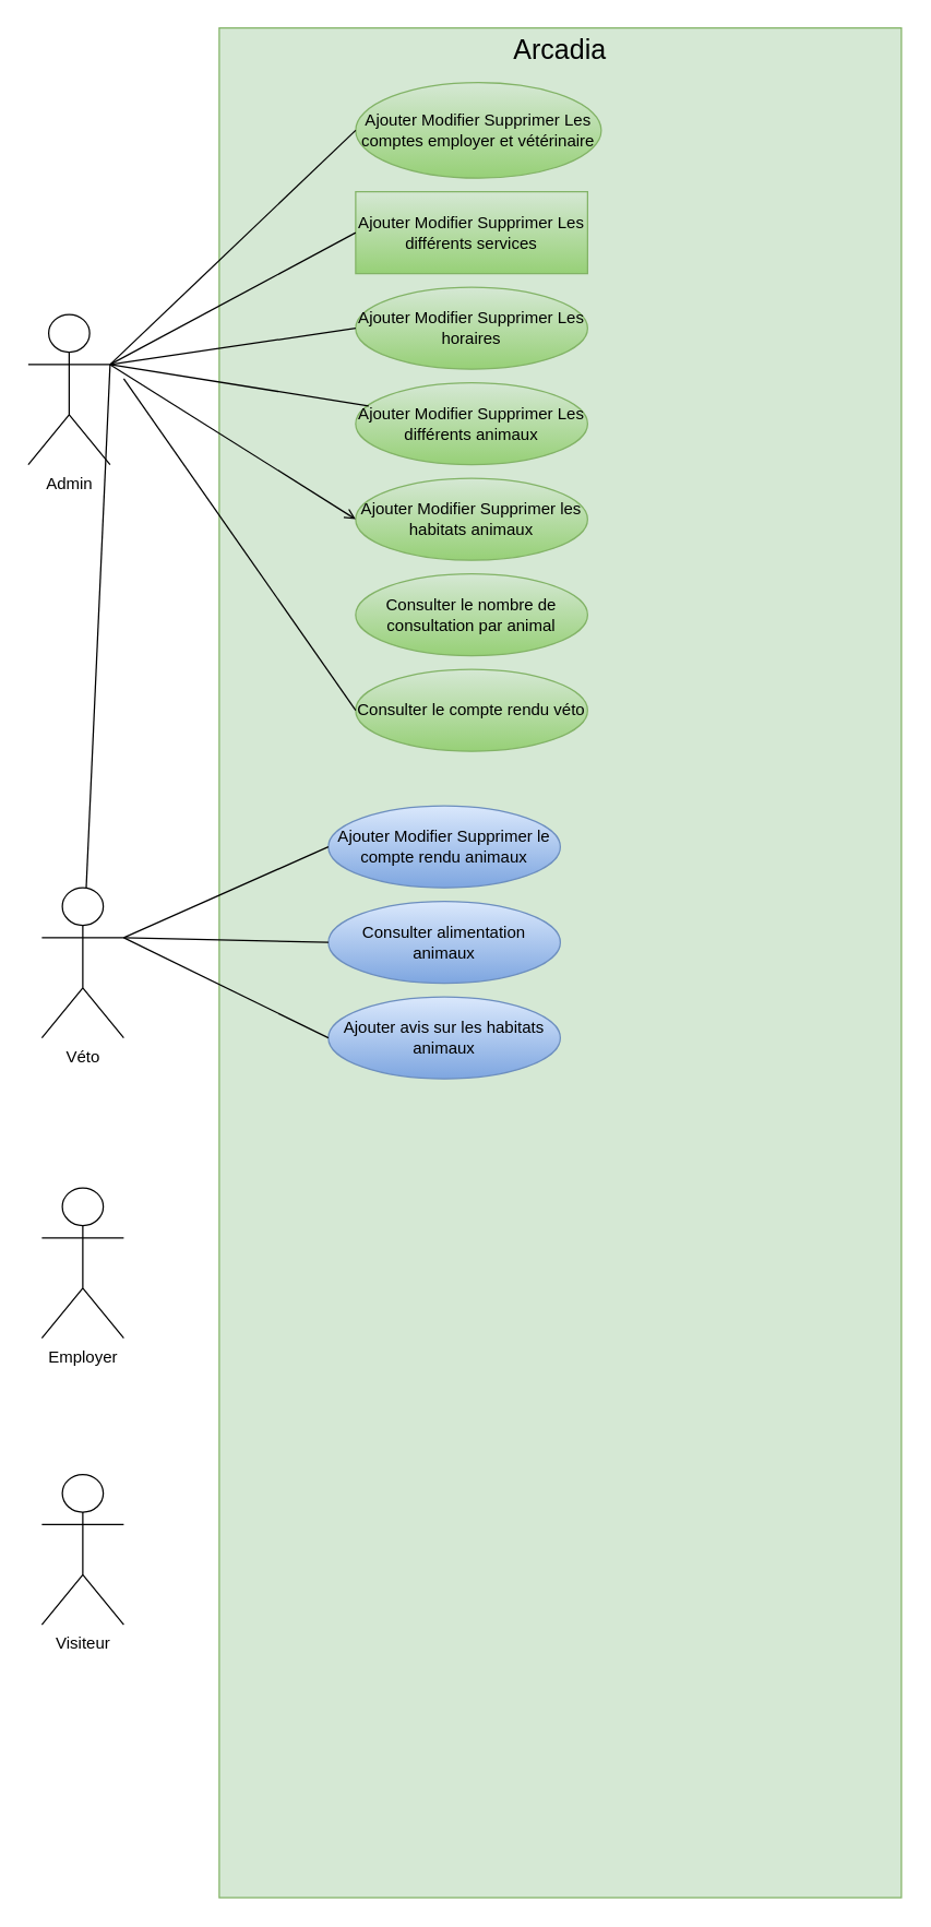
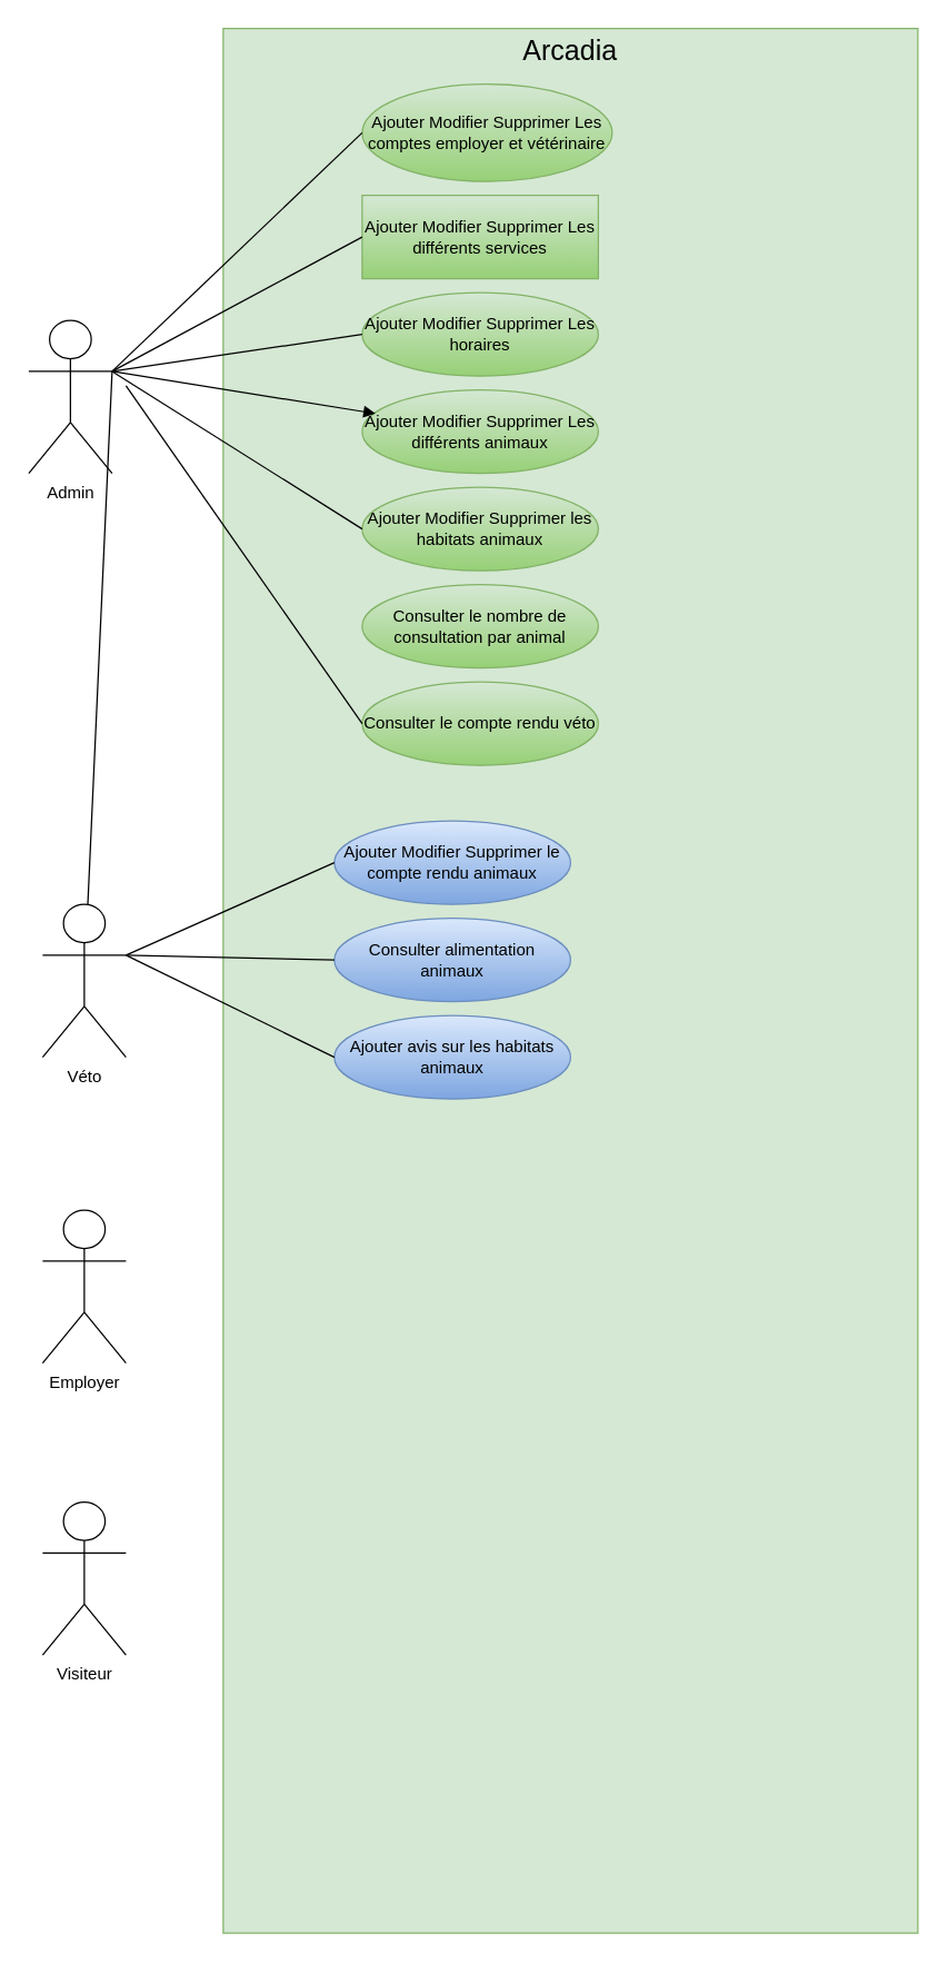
- <mxCell id="15" value="" style="endArrow=none;html=1;rounded=0;exitX=1;exitY=0.333;exitDx=0;exitDy=0;exitPerimeter=0;entryX=0.056;entryY=0.283;entryDx=0;entryDy=0;entryPerimeter=0;" edge="1" parent="1" source="3" target="11"><mxGeometry width="50" height="50" relative="1" as="geometry"><mxPoint x="120" y="167" as="sourcePoint" /><mxPoint x="250" y="130" as="targetPoint" /></mxGeometry></mxCell>
+ <mxCell id="15" value="" style="endArrow=block;html=1;rounded=0;exitX=1;exitY=0.333;exitDx=0;exitDy=0;exitPerimeter=0;entryX=0.056;entryY=0.283;entryDx=0;entryDy=0;entryPerimeter=0;" edge="1" parent="1" source="3" target="11"><mxGeometry width="50" height="50" relative="1" as="geometry"><mxPoint x="120" y="167" as="sourcePoint" /><mxPoint x="250" y="130" as="targetPoint" /></mxGeometry></mxCell>
- <mxCell id="18" value="" style="endArrow=open;html=1;rounded=0;exitX=1;exitY=0.333;exitDx=0;exitDy=0;exitPerimeter=0;entryX=0;entryY=0.5;entryDx=0;entryDy=0;" edge="1" parent="1" source="3" target="17"><mxGeometry width="50" height="50" relative="1" as="geometry"><mxPoint x="80" y="310" as="sourcePoint" /><mxPoint x="230" y="340" as="targetPoint" /></mxGeometry></mxCell>
+ <mxCell id="18" value="" style="endArrow=none;html=1;rounded=0;exitX=1;exitY=0.333;exitDx=0;exitDy=0;exitPerimeter=0;entryX=0;entryY=0.5;entryDx=0;entryDy=0;" edge="1" parent="1" source="3" target="17"><mxGeometry width="50" height="50" relative="1" as="geometry"><mxPoint x="80" y="310" as="sourcePoint" /><mxPoint x="230" y="340" as="targetPoint" /></mxGeometry></mxCell>
